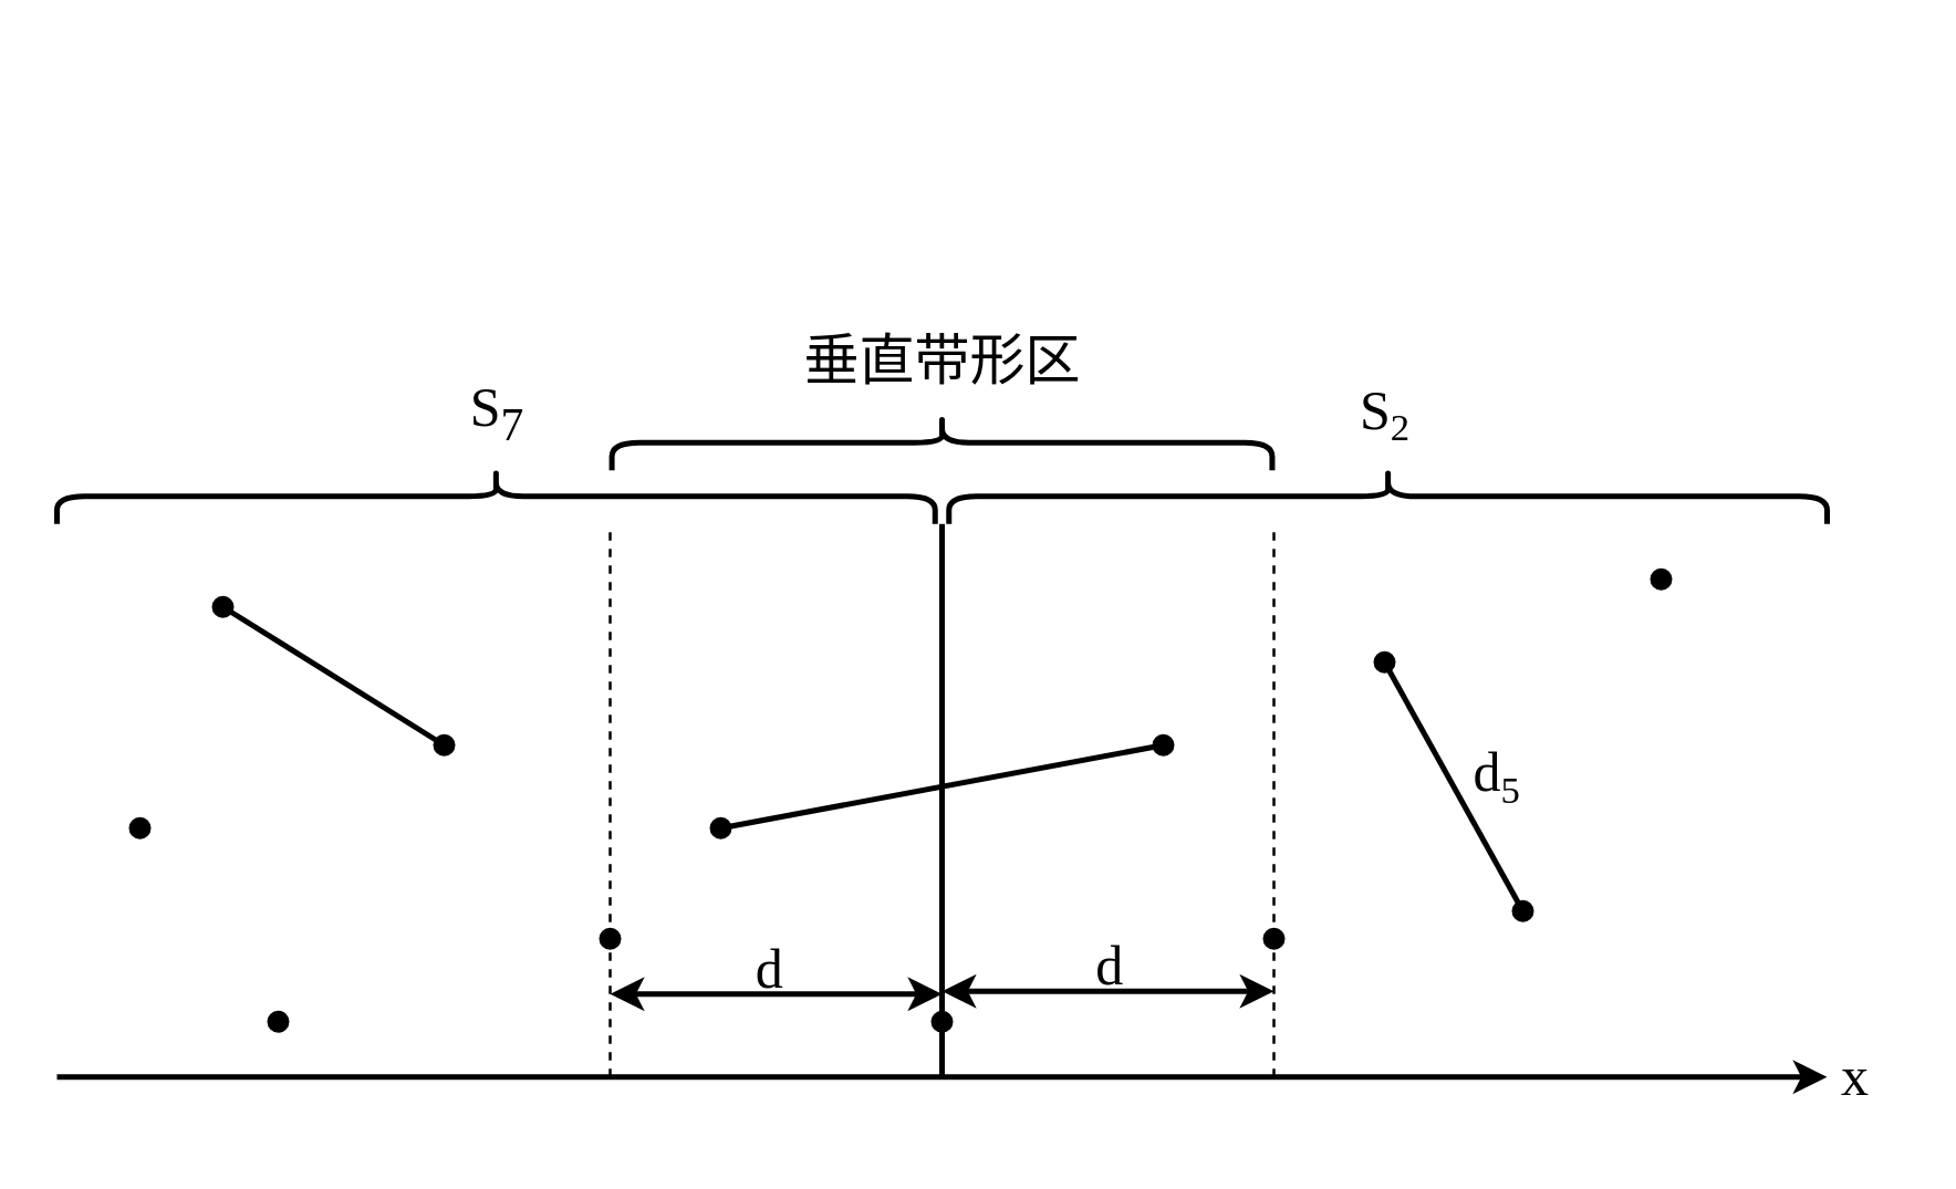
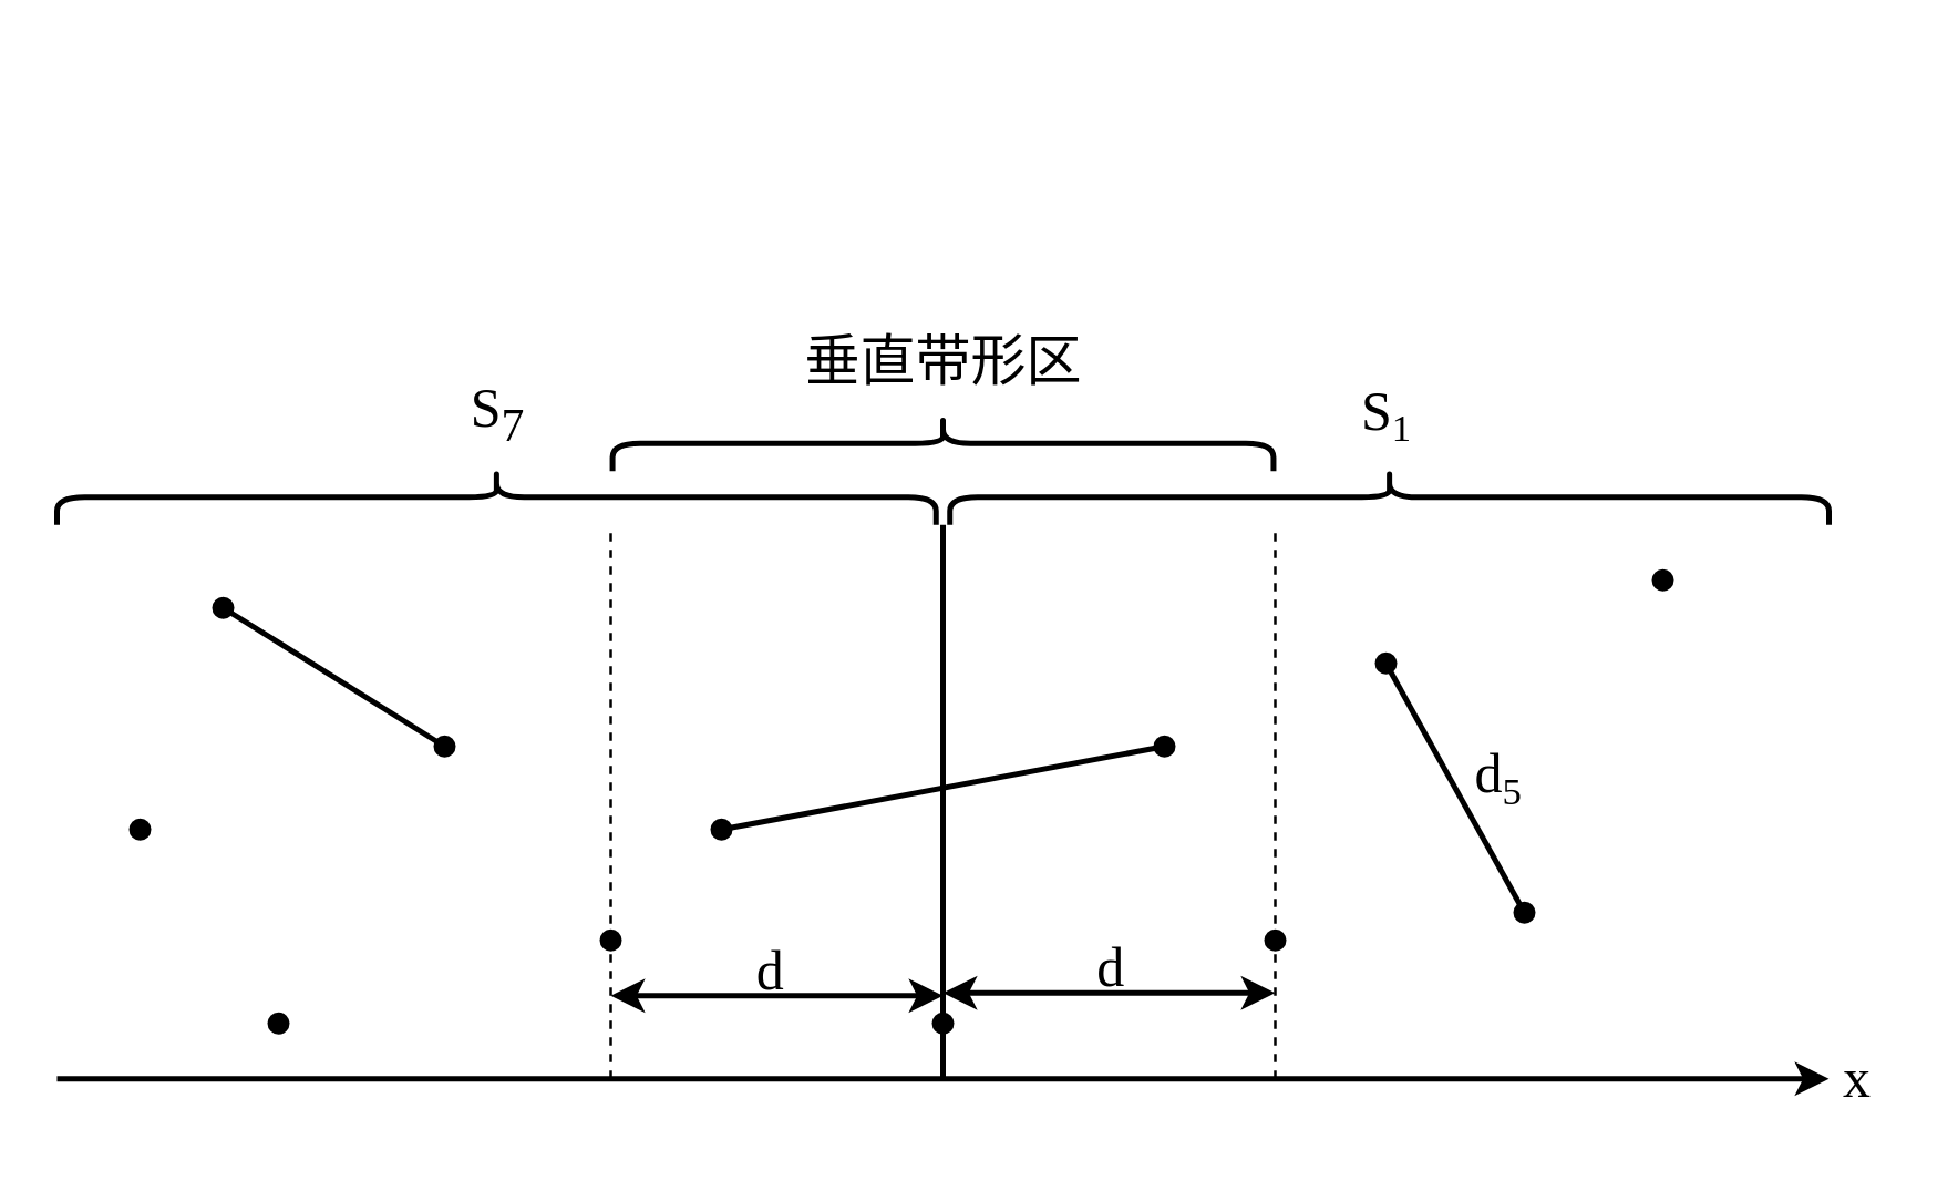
- <mxCell id="30" value="&lt;font style=&quot;font-size: 20px;&quot; face=&quot;Times New Roman&quot;&gt;S&lt;/font&gt;&lt;font style=&quot;font-size: 16.667px;&quot; face=&quot;Times New Roman&quot;&gt;&lt;sub&gt;2&lt;/sub&gt;&lt;/font&gt;" style="text;html=1;align=center;verticalAlign=middle;resizable=0;points=[];autosize=1;strokeColor=none;fillColor=none;" vertex="1" parent="1"><mxGeometry x="480" y="129" width="40" height="40" as="geometry" /></mxCell>
+ <mxCell id="30" value="&lt;font style=&quot;font-size: 20px;&quot; face=&quot;Times New Roman&quot;&gt;S&lt;/font&gt;&lt;font style=&quot;font-size: 16.667px;&quot; face=&quot;Times New Roman&quot;&gt;&lt;sub&gt;1&lt;/sub&gt;&lt;/font&gt;" style="text;html=1;align=center;verticalAlign=middle;resizable=0;points=[];autosize=1;strokeColor=none;fillColor=none;" vertex="1" parent="1"><mxGeometry x="480" y="129" width="40" height="40" as="geometry" /></mxCell>
